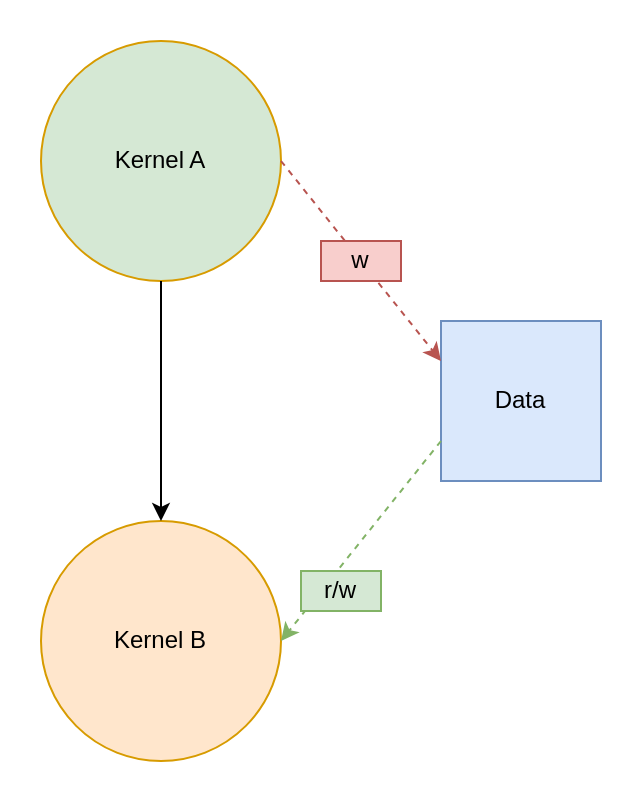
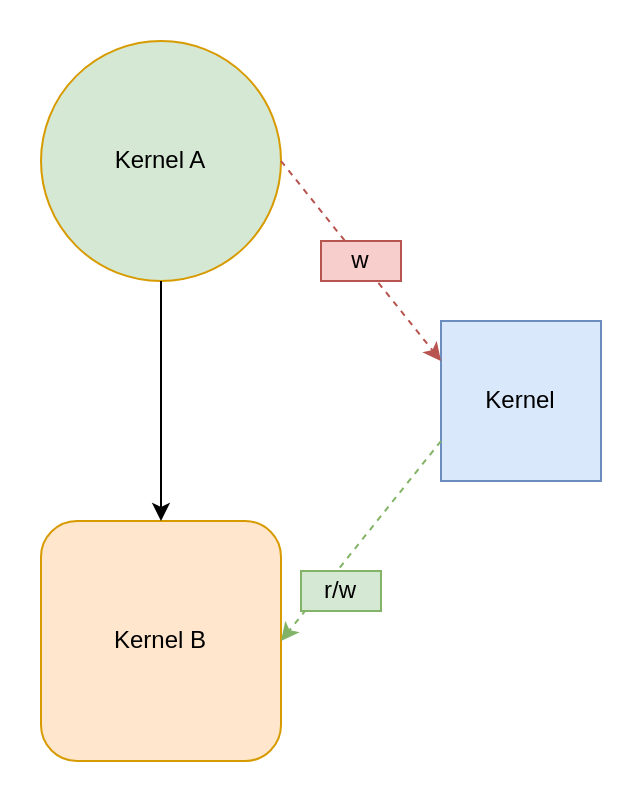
- <mxCell id="4" value="Data" style="rounded=0;whiteSpace=wrap;html=1;fillColor=#dae8fc;strokeColor=#6c8ebf;" parent="1" vertex="1"><mxGeometry x="220" y="160" width="80" height="80" as="geometry" /></mxCell>
+ <mxCell id="4" value="Kernel" style="rounded=0;whiteSpace=wrap;html=1;fillColor=#dae8fc;strokeColor=#6c8ebf;" parent="1" vertex="1"><mxGeometry x="220" y="160" width="80" height="80" as="geometry" /></mxCell>
- <mxCell id="3" value="Kernel B" style="ellipse;whiteSpace=wrap;html=1;fillColor=#ffe6cc;strokeColor=#d79b00;" parent="1" vertex="1"><mxGeometry x="20" y="260" width="120" height="120" as="geometry" /></mxCell>
+ <mxCell id="3" value="Kernel B" style="whiteSpace=wrap;html=1;fillColor=#ffe6cc;strokeColor=#d79b00;rounded=1;" parent="1" vertex="1"><mxGeometry x="20" y="260" width="120" height="120" as="geometry" /></mxCell>
